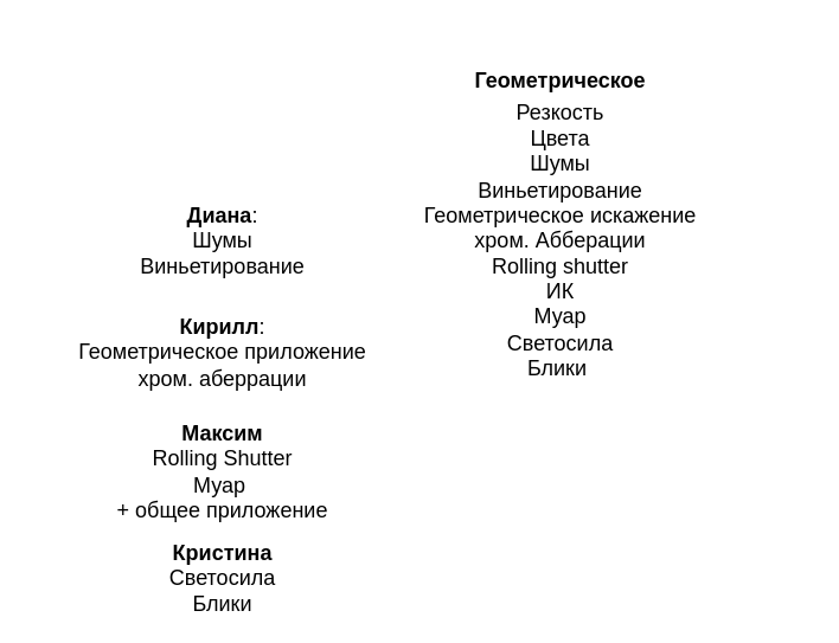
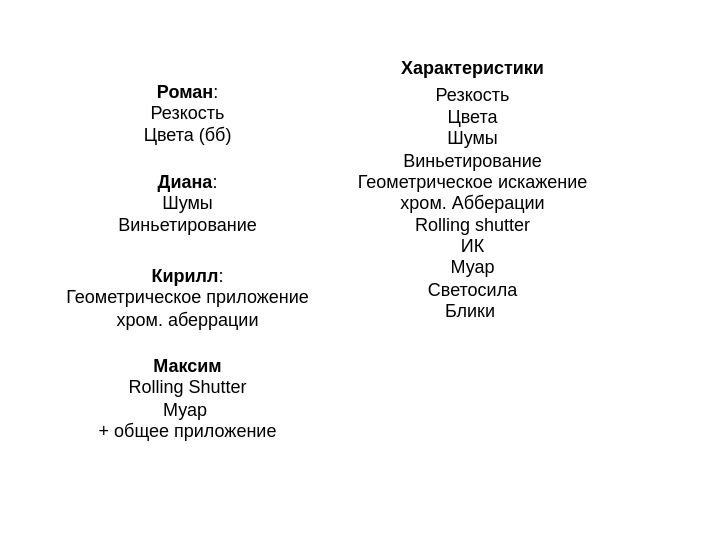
- <mxCell id="2" value="&lt;b&gt;Геометрическое&lt;/b&gt;" style="text;html=1;align=center;verticalAlign=middle;whiteSpace=wrap;rounded=0;" parent="1" vertex="1"><mxGeometry x="255" y="30" width="120" height="30" as="geometry" /></mxCell>
+ <mxCell id="2" value="&lt;b&gt;Характеристики&lt;/b&gt;" style="text;html=1;align=center;verticalAlign=middle;whiteSpace=wrap;rounded=0;" parent="1" vertex="1"><mxGeometry x="255" y="30" width="120" height="30" as="geometry" /></mxCell>
+ <mxCell id="4" value="&lt;b&gt;Роман&lt;/b&gt;:&lt;div&gt;Резкость&lt;/div&gt;&lt;div&gt;Цвета (бб)&lt;/div&gt;" style="text;html=1;align=center;verticalAlign=middle;whiteSpace=wrap;rounded=0;" parent="1" vertex="1"><mxGeometry x="75" y="60" width="100" height="30" as="geometry" /></mxCell>
- <mxCell id="8" value="&lt;b&gt;Кристина&lt;/b&gt;&lt;div&gt;Светосила&lt;/div&gt;&lt;div&gt;Блики&lt;/div&gt;" style="text;html=1;align=center;verticalAlign=middle;whiteSpace=wrap;rounded=0;" parent="1" vertex="1"><mxGeometry x="95" y="310" width="60" height="30" as="geometry" /></mxCell>
